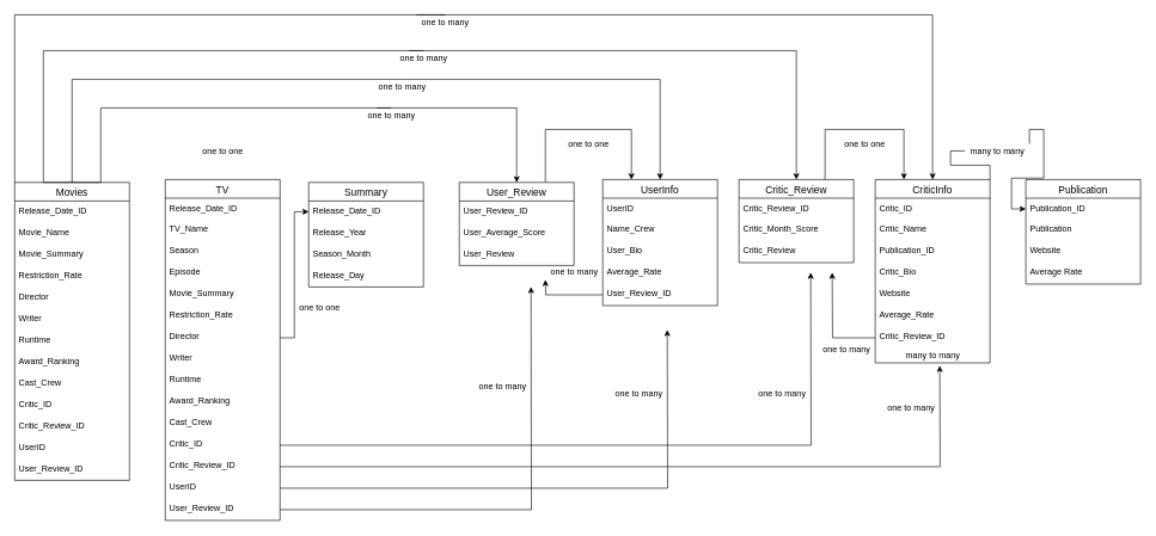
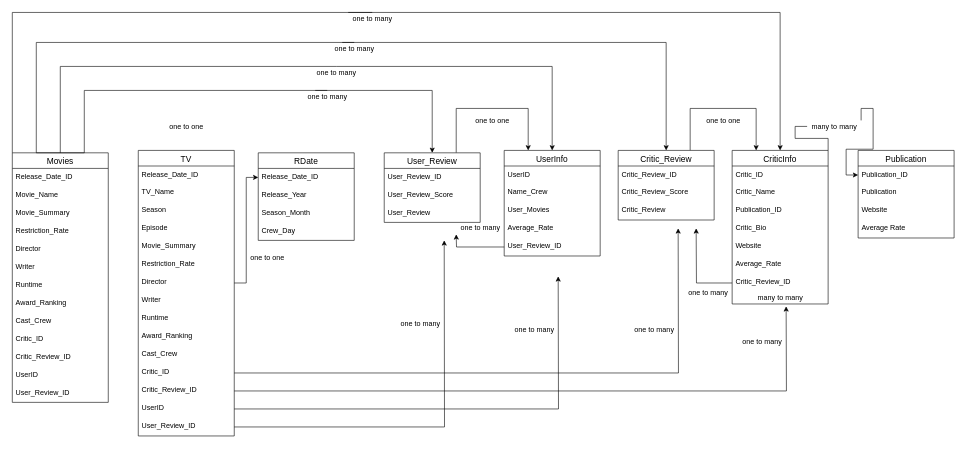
- <mxCell id="20" value="Summary" style="swimlane;fontStyle=0;childLayout=stackLayout;horizontal=1;startSize=26;horizontalStack=0;resizeParent=1;resizeParentMax=0;resizeLast=0;collapsible=1;marginBottom=0;align=center;fontSize=14;" vertex="1" parent="1"><mxGeometry x="430" y="254" width="160" height="146" as="geometry" /></mxCell>
+ <mxCell id="20" value="RDate" style="swimlane;fontStyle=0;childLayout=stackLayout;horizontal=1;startSize=26;horizontalStack=0;resizeParent=1;resizeParentMax=0;resizeLast=0;collapsible=1;marginBottom=0;align=center;fontSize=14;" vertex="1" parent="1"><mxGeometry x="430" y="254" width="160" height="146" as="geometry" /></mxCell>
- <mxCell id="60" value="Critic_Month_Score" style="text;strokeColor=none;fillColor=none;spacingLeft=4;spacingRight=4;overflow=hidden;rotatable=0;points=[[0,0.5],[1,0.5]];portConstraint=eastwest;fontSize=12;" vertex="1" parent="58"><mxGeometry y="56" width="160" height="30" as="geometry" /></mxCell>
+ <mxCell id="60" value="Critic_Review_Score" style="text;strokeColor=none;fillColor=none;spacingLeft=4;spacingRight=4;overflow=hidden;rotatable=0;points=[[0,0.5],[1,0.5]];portConstraint=eastwest;fontSize=12;" vertex="1" parent="58"><mxGeometry y="56" width="160" height="30" as="geometry" /></mxCell>
- <mxCell id="65" value="User_Average_Score" style="text;strokeColor=none;fillColor=none;spacingLeft=4;spacingRight=4;overflow=hidden;rotatable=0;points=[[0,0.5],[1,0.5]];portConstraint=eastwest;fontSize=12;" vertex="1" parent="63"><mxGeometry y="56" width="160" height="30" as="geometry" /></mxCell>
+ <mxCell id="65" value="User_Review_Score" style="text;strokeColor=none;fillColor=none;spacingLeft=4;spacingRight=4;overflow=hidden;rotatable=0;points=[[0,0.5],[1,0.5]];portConstraint=eastwest;fontSize=12;" vertex="1" parent="63"><mxGeometry y="56" width="160" height="30" as="geometry" /></mxCell>
- <mxCell id="28" value="User_Bio" style="text;strokeColor=none;fillColor=none;spacingLeft=4;spacingRight=4;overflow=hidden;rotatable=0;points=[[0,0.5],[1,0.5]];portConstraint=eastwest;fontSize=12;" vertex="1" parent="25"><mxGeometry y="86" width="160" height="30" as="geometry" /></mxCell>
+ <mxCell id="28" value="User_Movies" style="text;strokeColor=none;fillColor=none;spacingLeft=4;spacingRight=4;overflow=hidden;rotatable=0;points=[[0,0.5],[1,0.5]];portConstraint=eastwest;fontSize=12;" vertex="1" parent="25"><mxGeometry y="86" width="160" height="30" as="geometry" /></mxCell>
- <mxCell id="24" value="Release_Day" style="text;strokeColor=none;fillColor=none;spacingLeft=4;spacingRight=4;overflow=hidden;rotatable=0;points=[[0,0.5],[1,0.5]];portConstraint=eastwest;fontSize=12;" vertex="1" parent="20"><mxGeometry y="116" width="160" height="30" as="geometry" /></mxCell>
+ <mxCell id="24" value="Crew_Day" style="text;strokeColor=none;fillColor=none;spacingLeft=4;spacingRight=4;overflow=hidden;rotatable=0;points=[[0,0.5],[1,0.5]];portConstraint=eastwest;fontSize=12;" vertex="1" parent="20"><mxGeometry y="116" width="160" height="30" as="geometry" /></mxCell>
